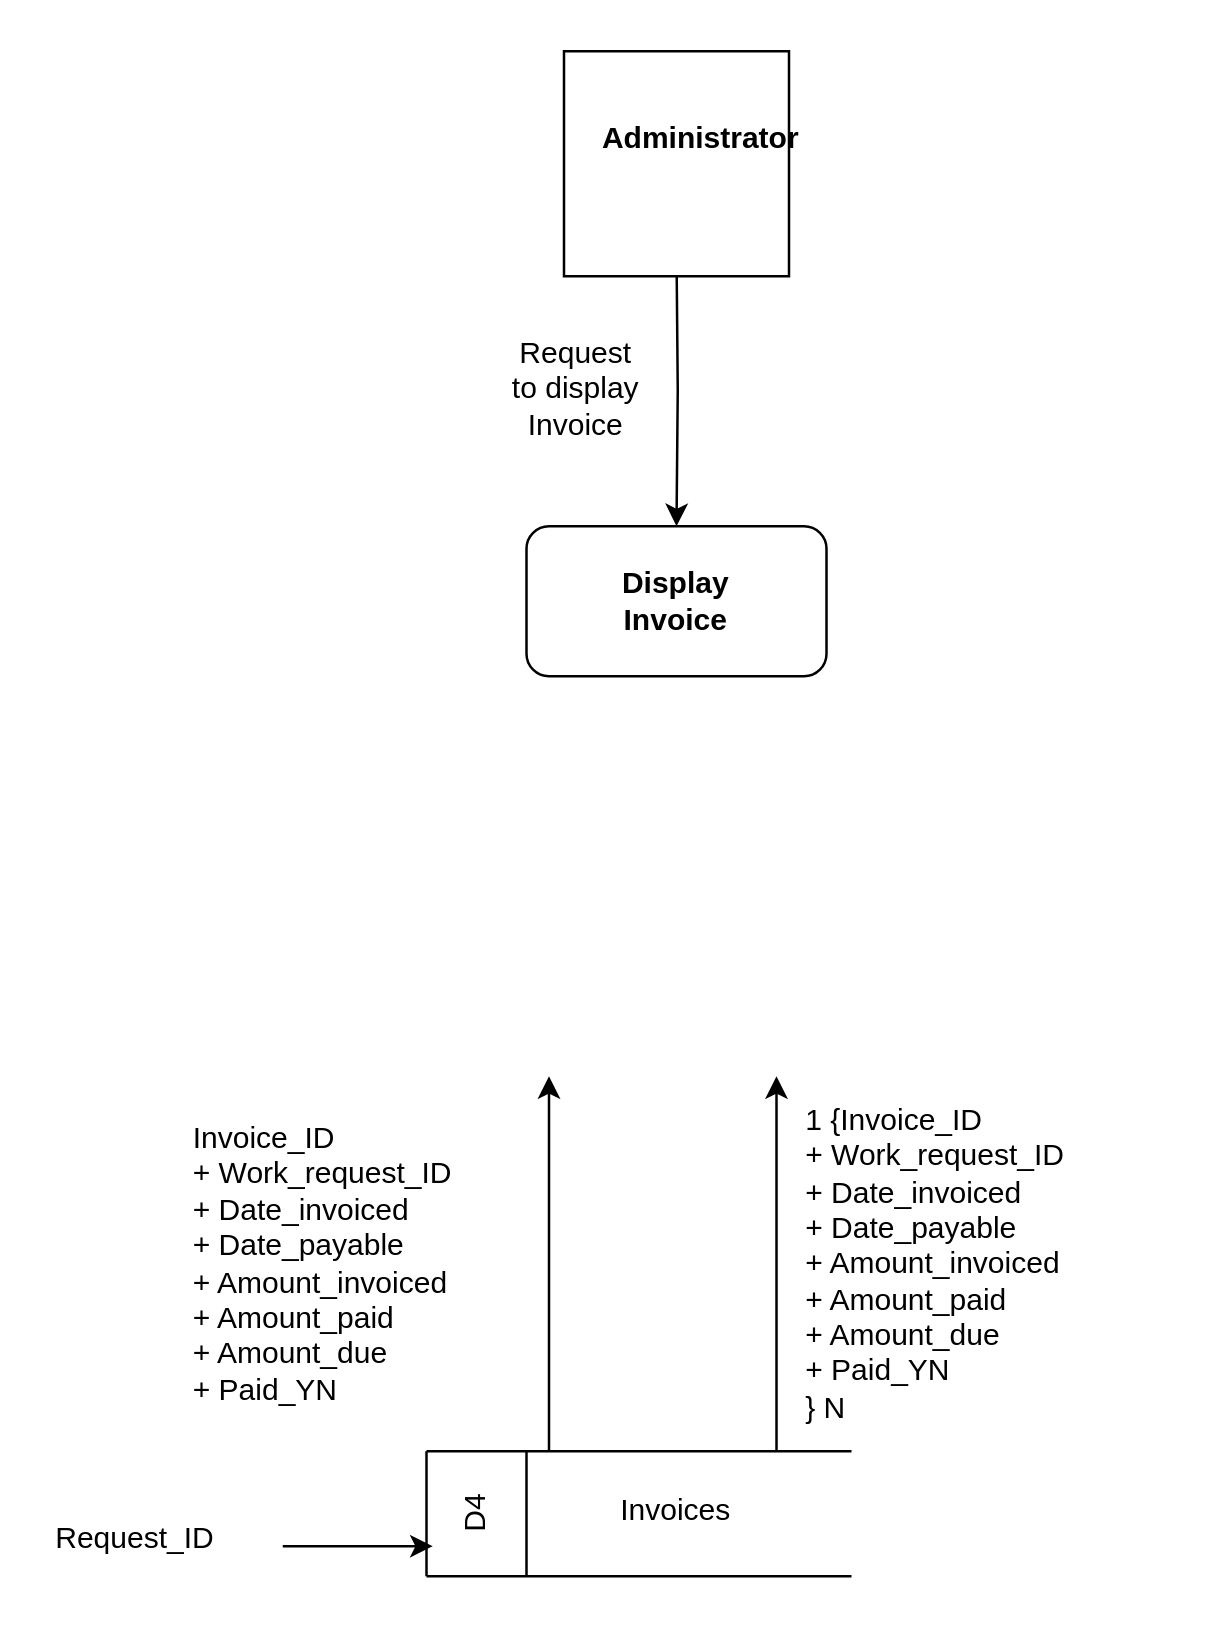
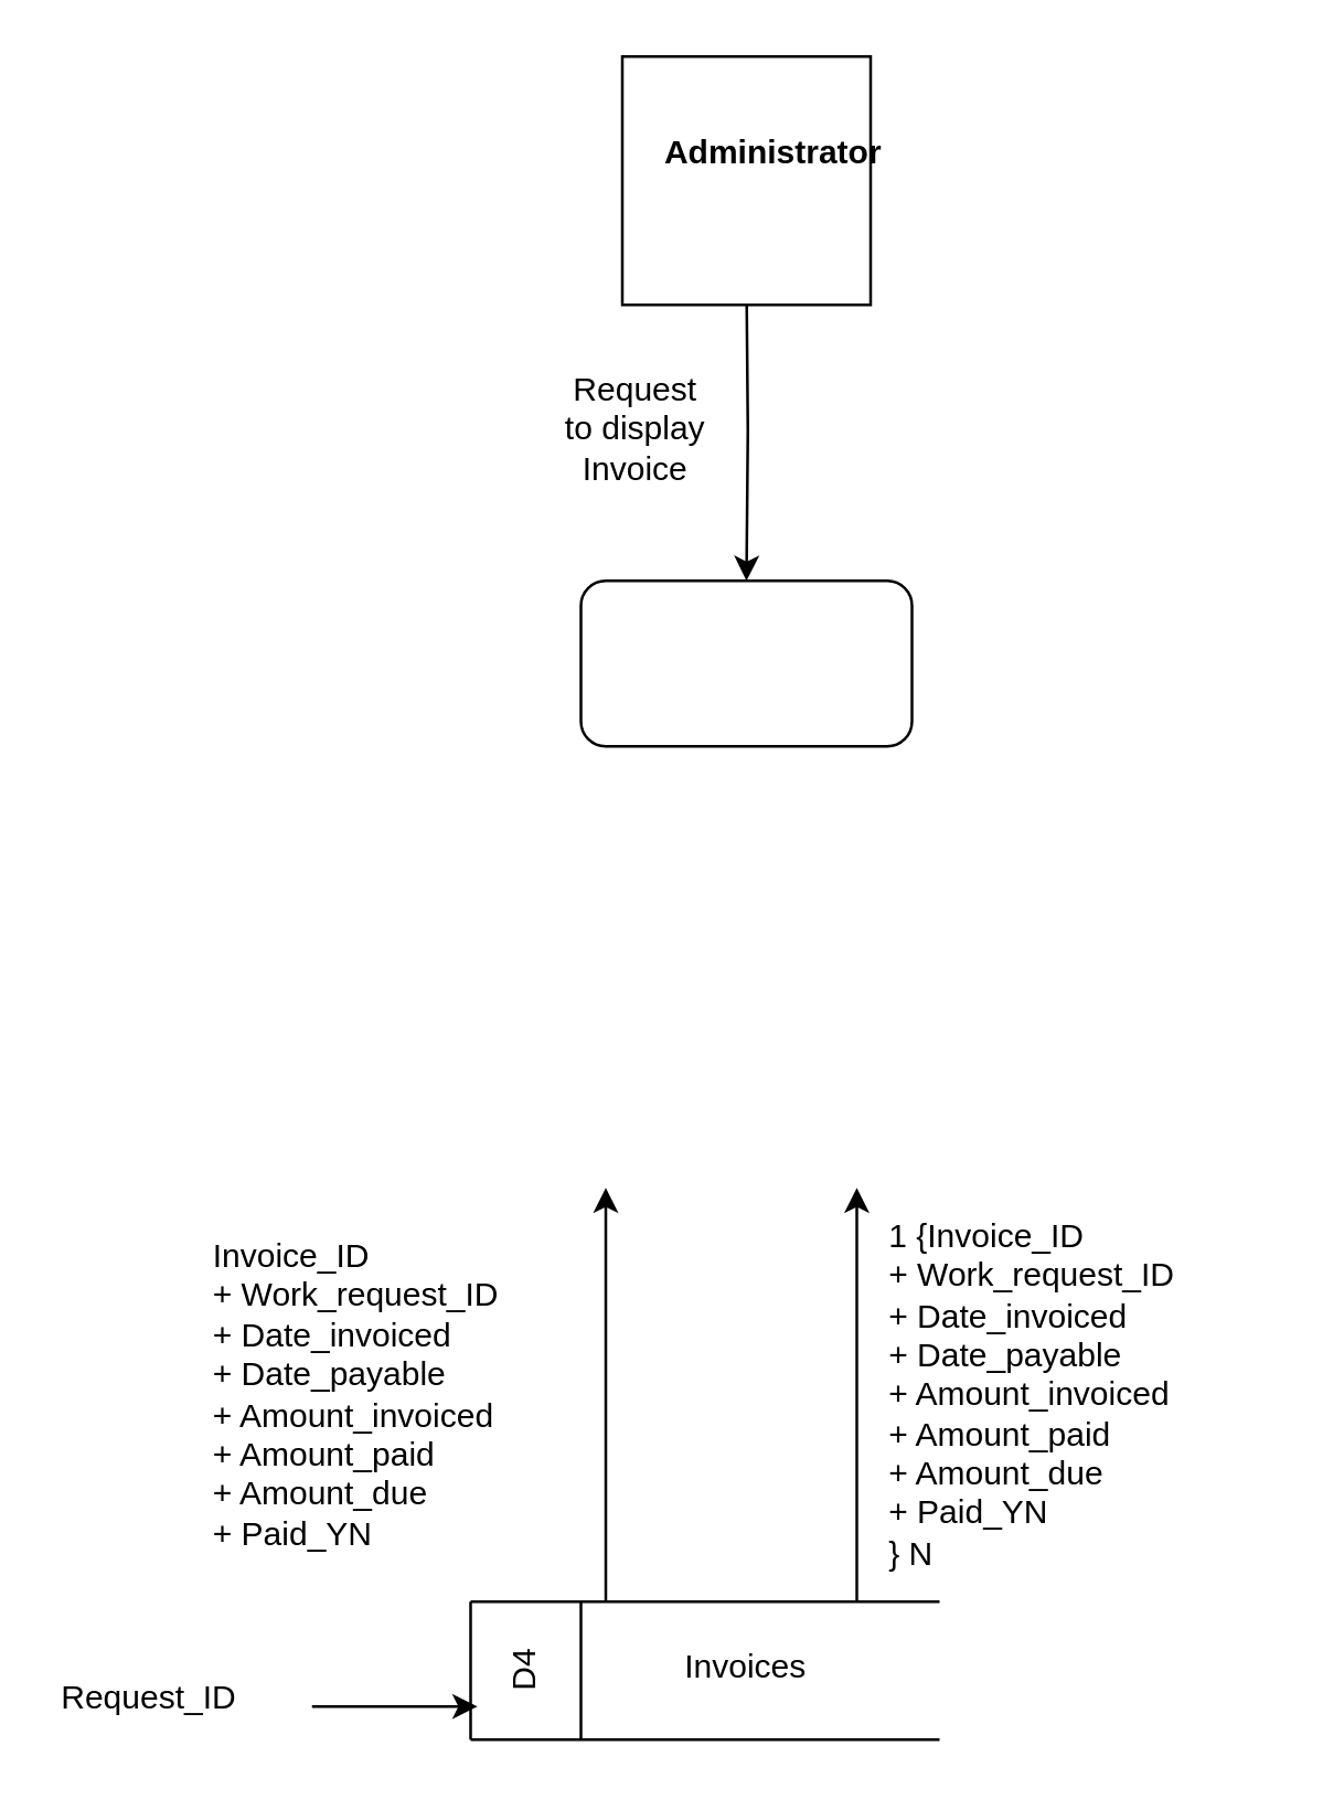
- <mxCell id="6" value="Display Invoice" style="text;html=1;strokeColor=none;fillColor=none;align=center;verticalAlign=middle;whiteSpace=wrap;rounded=0;fontStyle=1" parent="1" vertex="1"><mxGeometry x="240" y="225" width="60" height="30" as="geometry" /></mxCell>
